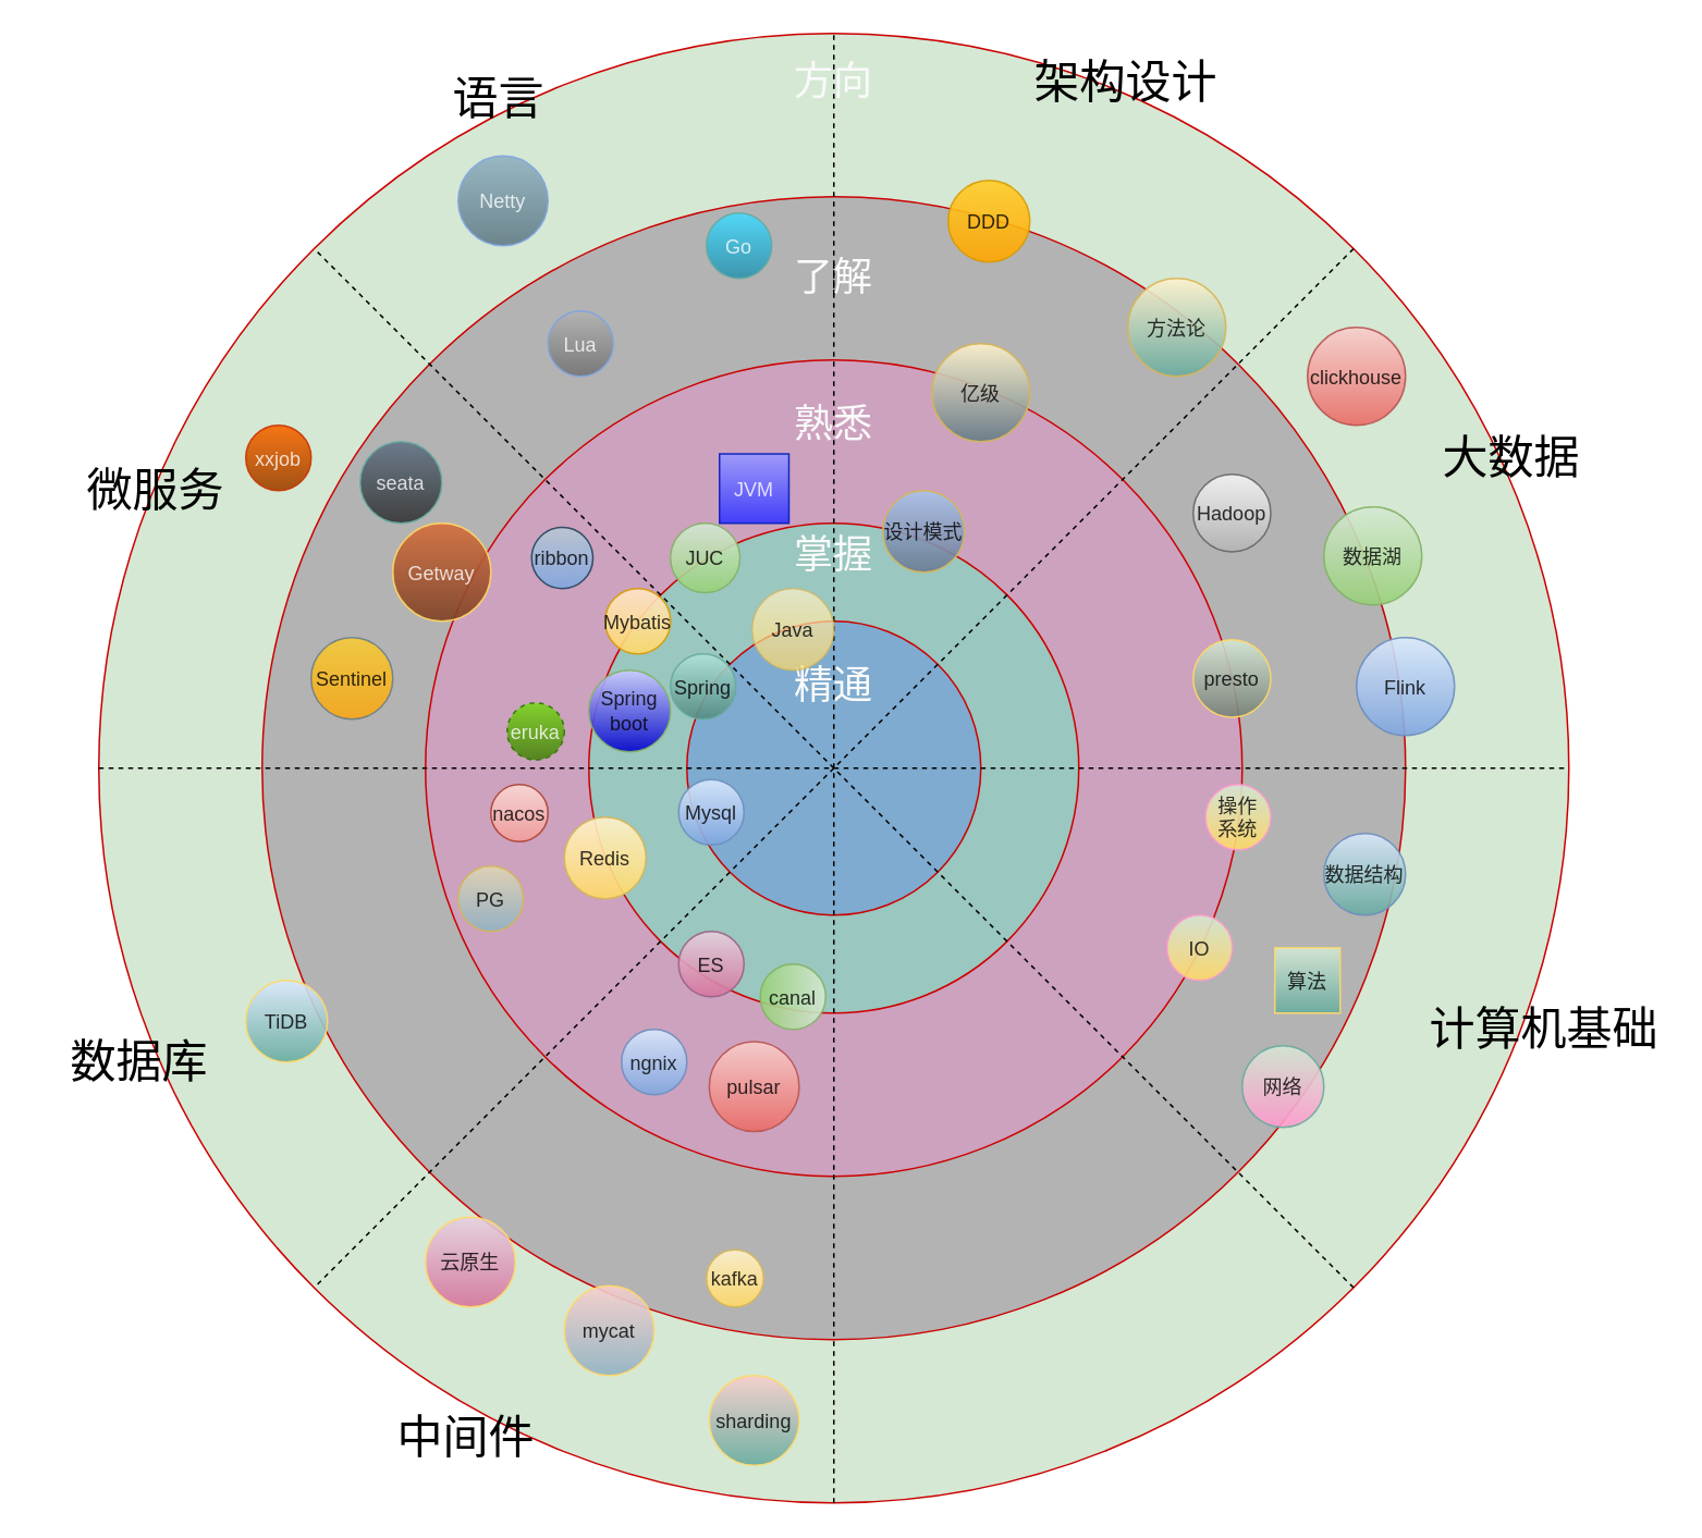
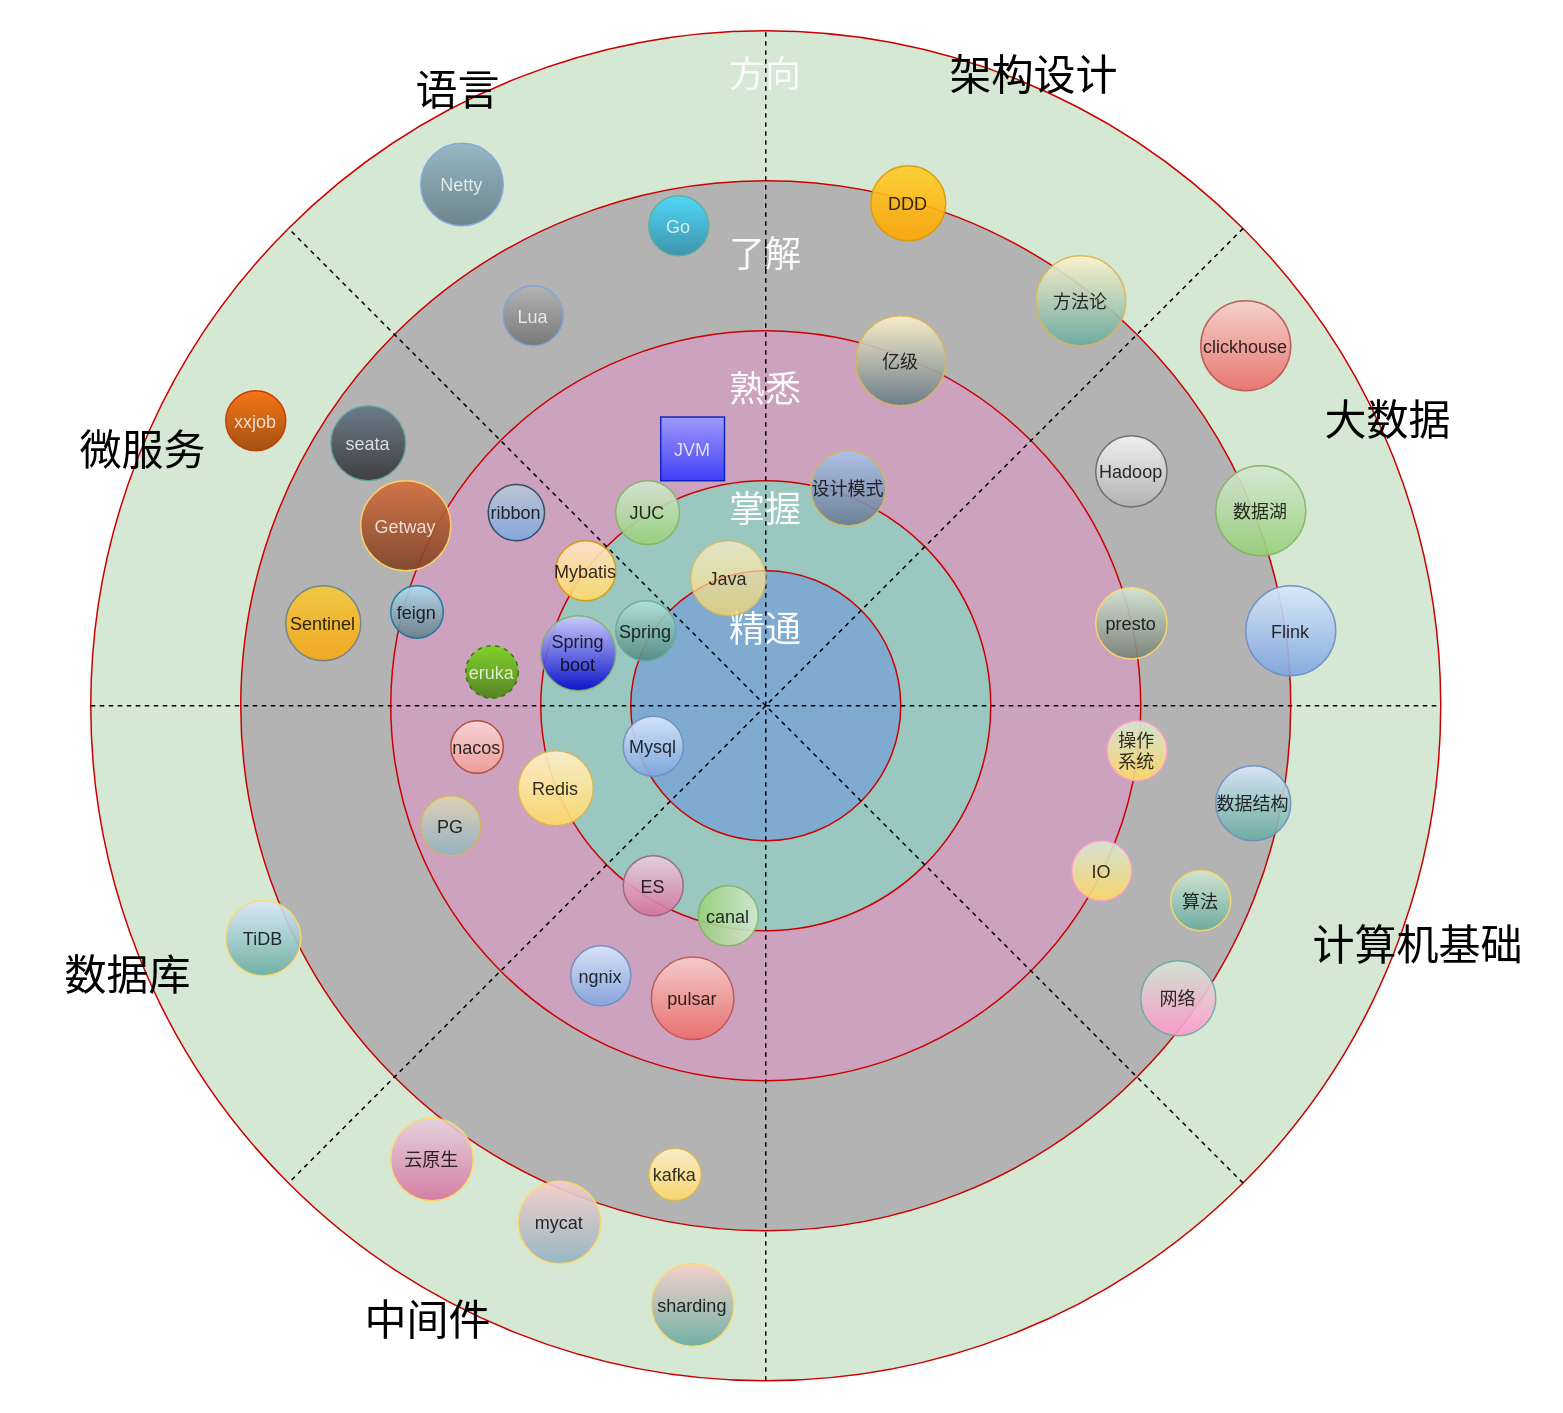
+ <mxCell id="34" value="feign" style="ellipse;aspect=fixed;fontSize=12;strokeColor=#10739e;textOpacity=80;shadow=0;sketch=0;opacity=90;fillColor=#B1DDF0;gradientColor=#647C87;" parent="1" vertex="1"><mxGeometry x="260" y="390" width="35" height="35" as="geometry" /></mxCell>
- <mxCell id="59" value="算法" style="aspect=fixed;fontSize=12;textOpacity=80;shadow=0;sketch=0;opacity=90;gradientColor=#67AB9F;fillColor=#D5E8D4;strokeColor=#FFD966;rounded=0;" parent="1" vertex="1"><mxGeometry x="780" y="580" width="40" height="40" as="geometry" /></mxCell>
+ <mxCell id="59" value="算法" style="ellipse;aspect=fixed;fontSize=12;textOpacity=80;shadow=0;sketch=0;opacity=90;gradientColor=#67AB9F;fillColor=#D5E8D4;strokeColor=#FFD966;" parent="1" vertex="1"><mxGeometry x="780" y="580" width="40" height="40" as="geometry" /></mxCell>
